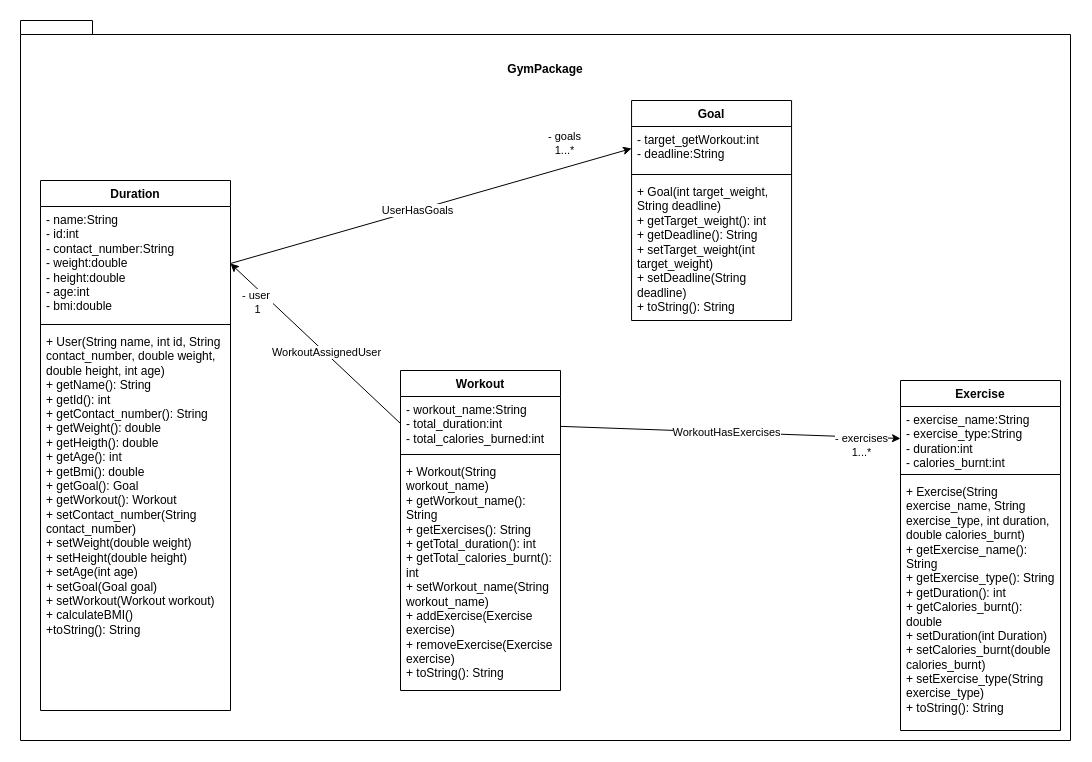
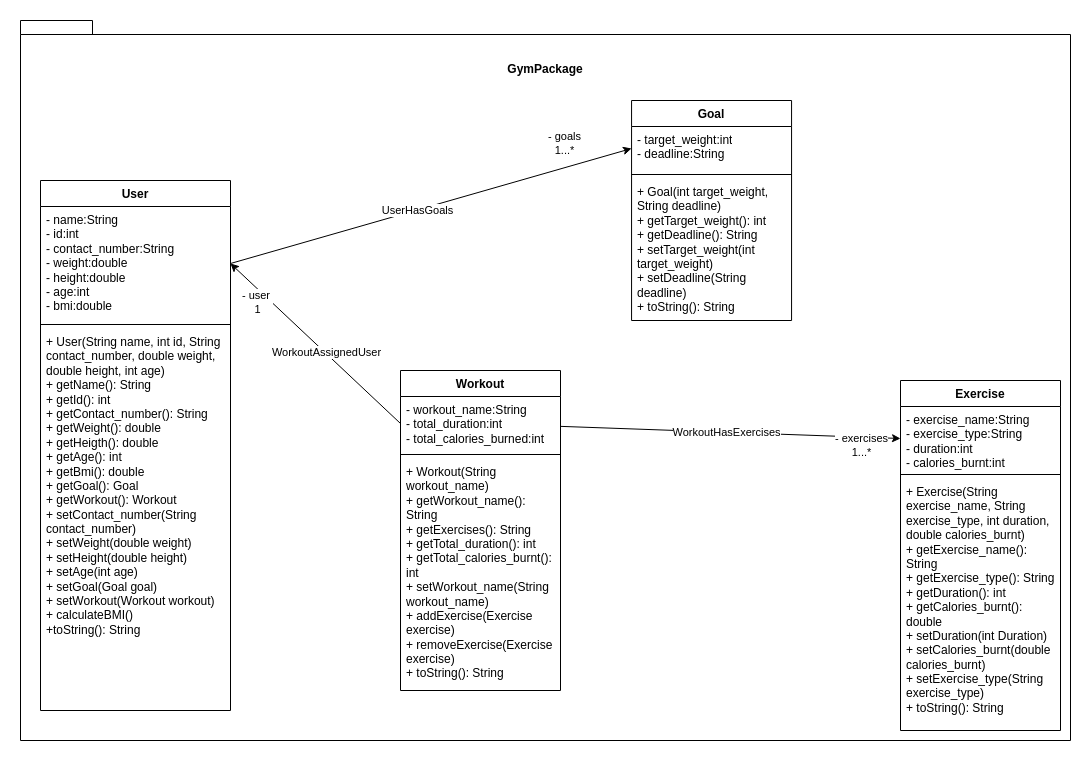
- <mxCell id="16" value="- target_getWorkout:int&#10;- deadline:String" style="text;strokeColor=none;fillColor=none;align=left;verticalAlign=top;spacingLeft=4;spacingRight=4;overflow=hidden;rotatable=0;points=[[0,0.5],[1,0.5]];portConstraint=eastwest;whiteSpace=wrap;html=1;" parent="15" vertex="1"><mxGeometry y="26" width="160" height="44" as="geometry" /></mxCell>
+ <mxCell id="16" value="- target_weight:int&#10;- deadline:String" style="text;strokeColor=none;fillColor=none;align=left;verticalAlign=top;spacingLeft=4;spacingRight=4;overflow=hidden;rotatable=0;points=[[0,0.5],[1,0.5]];portConstraint=eastwest;whiteSpace=wrap;html=1;" parent="15" vertex="1"><mxGeometry y="26" width="160" height="44" as="geometry" /></mxCell>
- <mxCell id="3" value="Duration" style="swimlane;fontStyle=1;align=center;verticalAlign=top;childLayout=stackLayout;horizontal=1;startSize=26;horizontalStack=0;resizeParent=1;resizeParentMax=0;resizeLast=0;collapsible=1;marginBottom=0;whiteSpace=wrap;html=1;" parent="1" vertex="1"><mxGeometry x="40" y="180" width="190" height="530" as="geometry" /></mxCell>
+ <mxCell id="3" value="User" style="swimlane;fontStyle=1;align=center;verticalAlign=top;childLayout=stackLayout;horizontal=1;startSize=26;horizontalStack=0;resizeParent=1;resizeParentMax=0;resizeLast=0;collapsible=1;marginBottom=0;whiteSpace=wrap;html=1;" parent="1" vertex="1"><mxGeometry x="40" y="180" width="190" height="530" as="geometry" /></mxCell>
